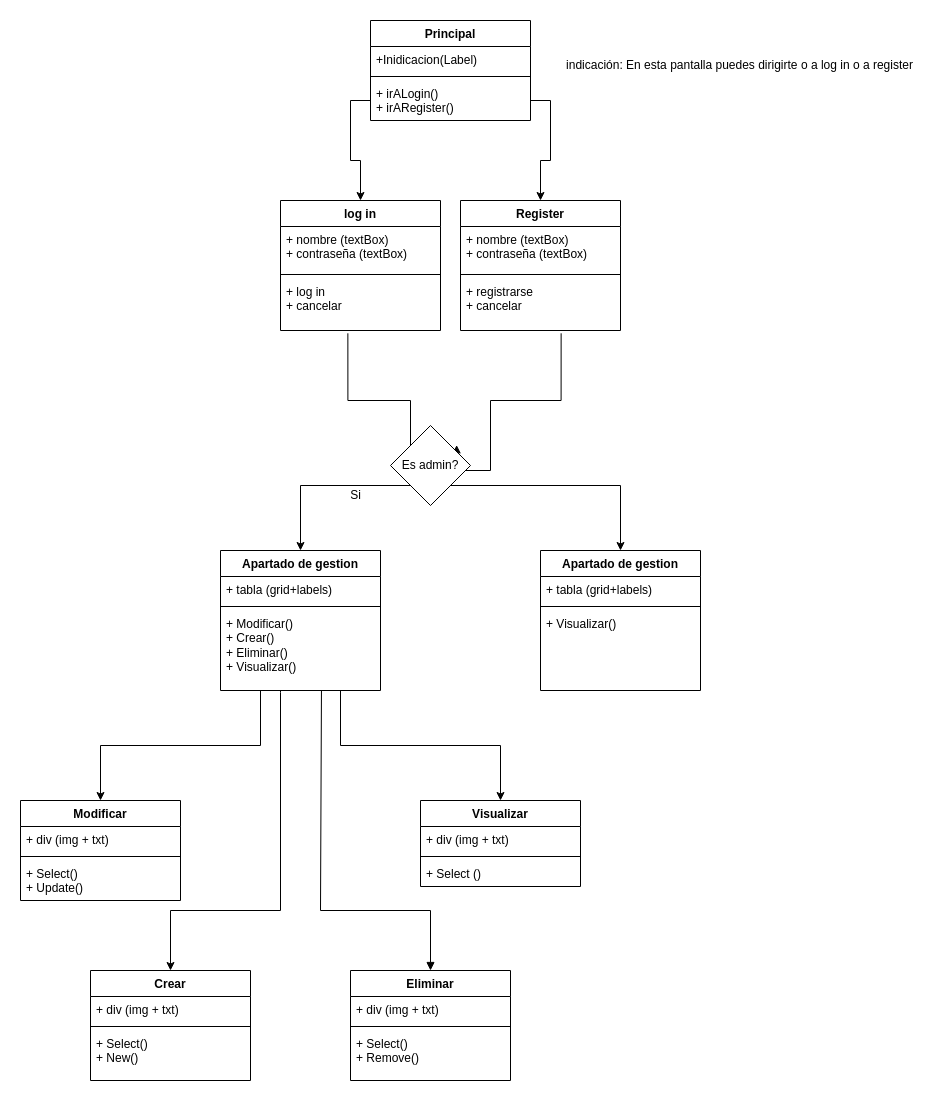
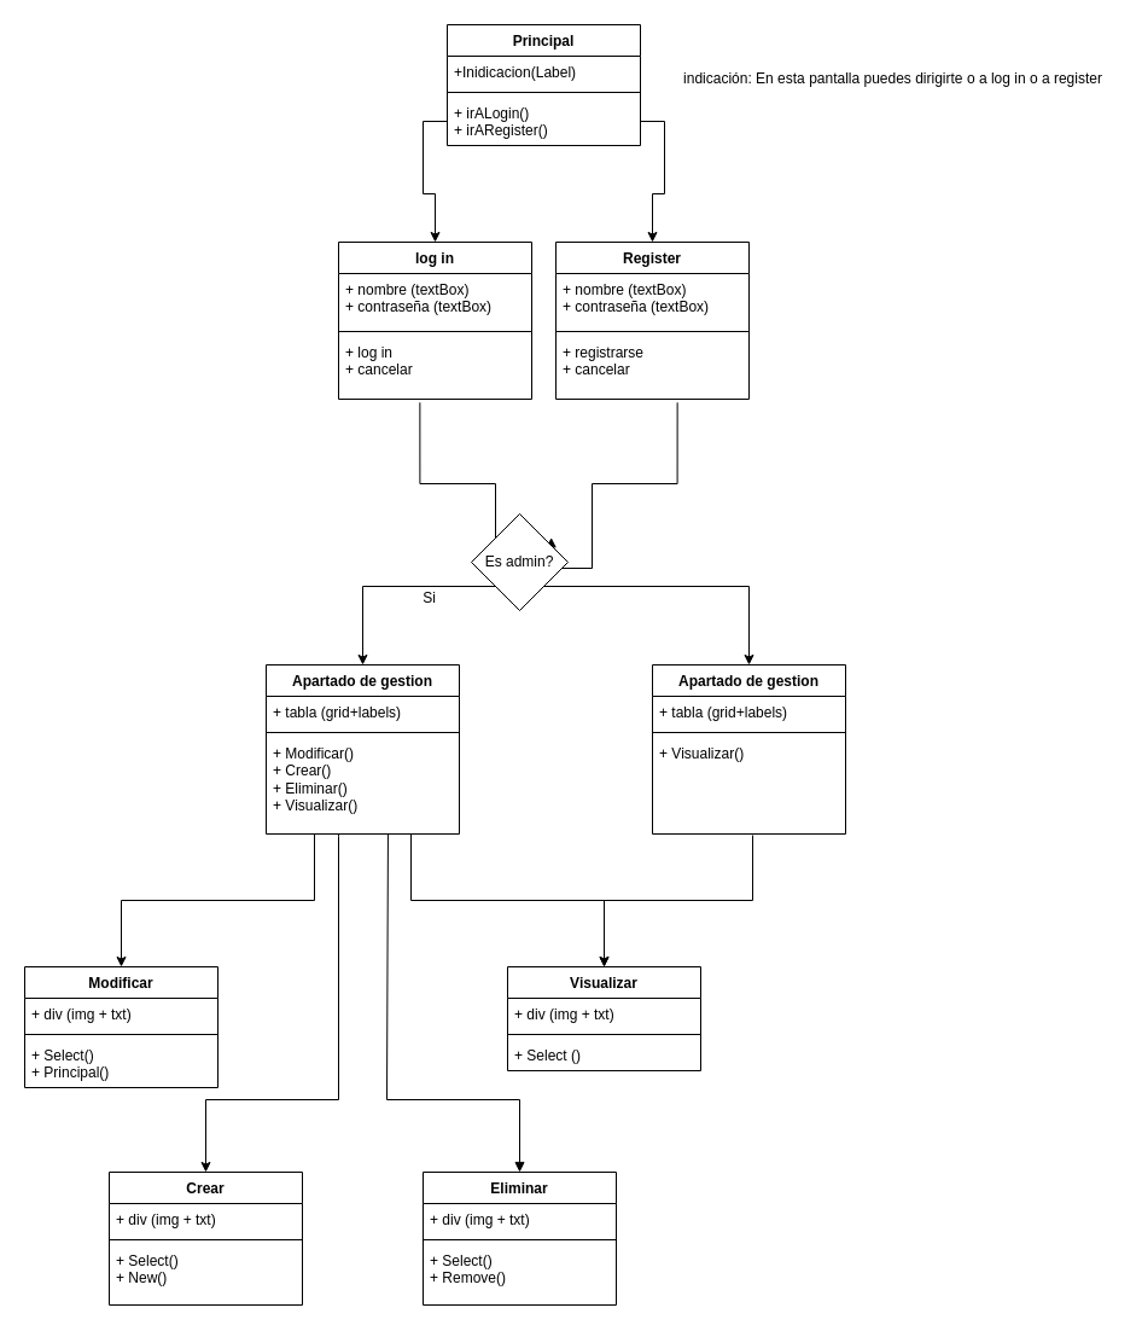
+ <mxCell id="51" style="edgeStyle=orthogonalEdgeStyle;rounded=0;orthogonalLoop=1;jettySize=auto;html=1;entryX=0.519;entryY=1.013;entryDx=0;entryDy=0;entryPerimeter=0;startArrow=classic;startFill=1;endArrow=none;endFill=0;" edge="1" parent="1" source="30" target="45"><mxGeometry relative="1" as="geometry" /></mxCell>
- <mxCell id="29" value="+ Select()&lt;br&gt;+ Update()" style="text;strokeColor=none;fillColor=none;align=left;verticalAlign=top;spacingLeft=4;spacingRight=4;overflow=hidden;rotatable=0;points=[[0,0.5],[1,0.5]];portConstraint=eastwest;whiteSpace=wrap;html=1;" parent="26" vertex="1"><mxGeometry y="60" width="160" height="40" as="geometry" /></mxCell>
+ <mxCell id="29" value="+ Select()&lt;br&gt;+ Principal()" style="text;strokeColor=none;fillColor=none;align=left;verticalAlign=top;spacingLeft=4;spacingRight=4;overflow=hidden;rotatable=0;points=[[0,0.5],[1,0.5]];portConstraint=eastwest;whiteSpace=wrap;html=1;" parent="26" vertex="1"><mxGeometry y="60" width="160" height="40" as="geometry" /></mxCell>
